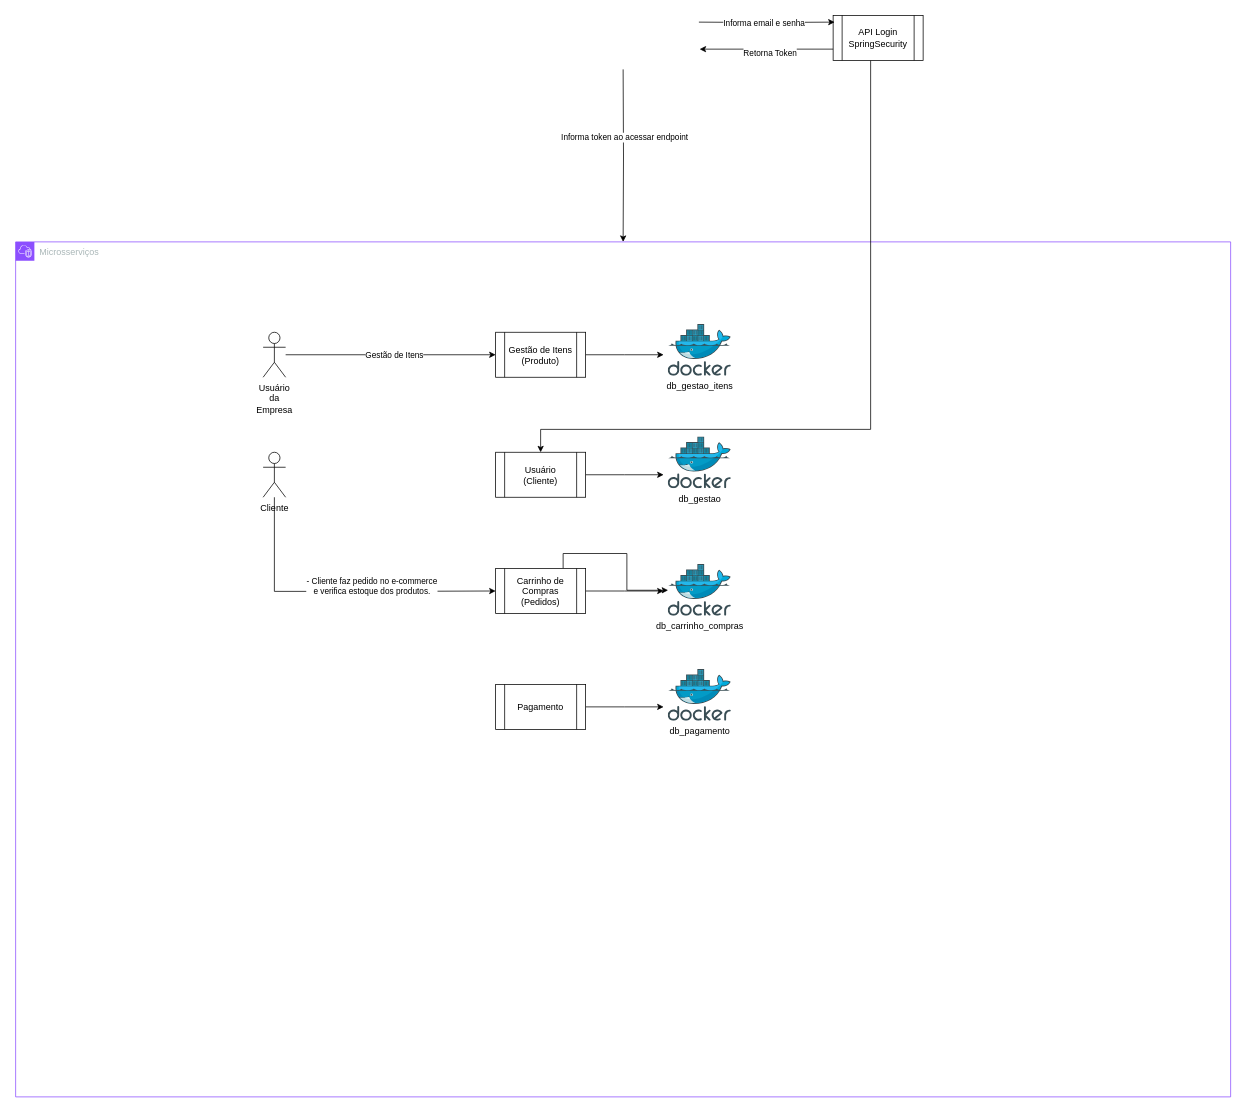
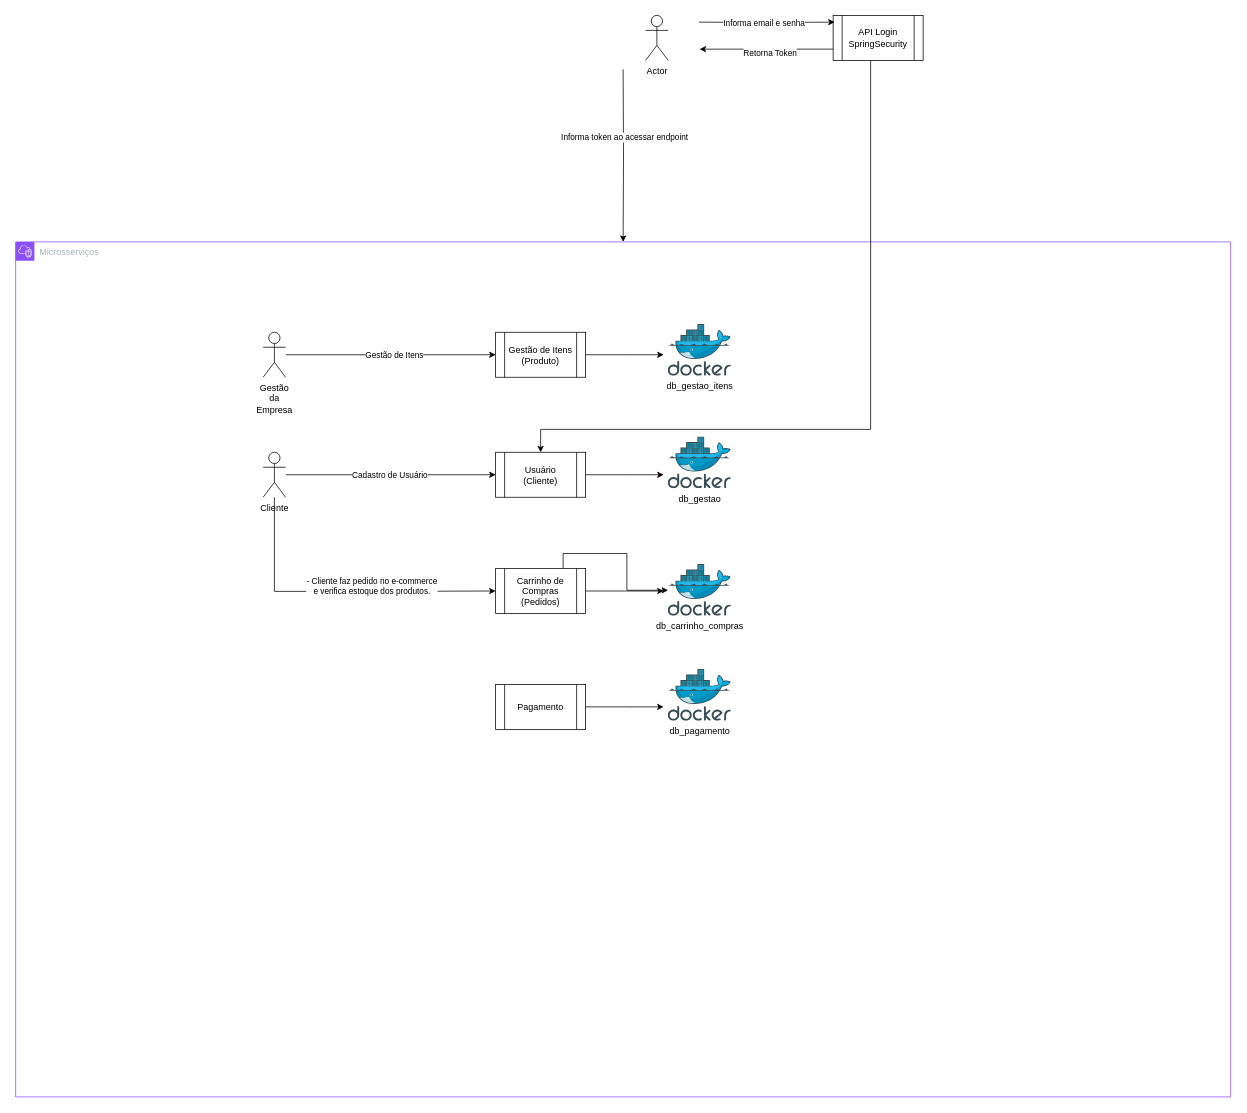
+ <mxCell id="32" value="Actor" style="shape=umlActor;verticalLabelPosition=bottom;verticalAlign=top;html=1;outlineConnect=0;" parent="1" vertex="1"><mxGeometry x="860" y="20" width="30" height="60" as="geometry" /></mxCell>
- <mxCell id="4" value="Usuário&lt;div&gt;da&lt;/div&gt;&lt;div&gt;Empresa&lt;/div&gt;" style="shape=umlActor;verticalLabelPosition=bottom;verticalAlign=top;html=1;outlineConnect=0;" parent="1" vertex="1"><mxGeometry x="350" y="442.5" width="30" height="60" as="geometry" /></mxCell>
+ <mxCell id="4" value="Gestão&lt;div&gt;da&lt;/div&gt;&lt;div&gt;Empresa&lt;/div&gt;" style="shape=umlActor;verticalLabelPosition=bottom;verticalAlign=top;html=1;outlineConnect=0;" parent="1" vertex="1"><mxGeometry x="350" y="442.5" width="30" height="60" as="geometry" /></mxCell>
+ <mxCell id="7" style="edgeStyle=orthogonalEdgeStyle;rounded=0;orthogonalLoop=1;jettySize=auto;html=1;entryX=0;entryY=0.5;entryDx=0;entryDy=0;" parent="1" source="11" target="13" edge="1"><mxGeometry relative="1" as="geometry"><mxPoint x="650" y="632.5" as="targetPoint" /></mxGeometry></mxCell>
+ <mxCell id="8" value="Cadastro de Usuário" style="edgeLabel;html=1;align=center;verticalAlign=middle;resizable=0;points=[];" parent="7" vertex="1" connectable="0"><mxGeometry x="-0.295" y="2" relative="1" as="geometry"><mxPoint x="39" y="2" as="offset" /></mxGeometry></mxCell>
